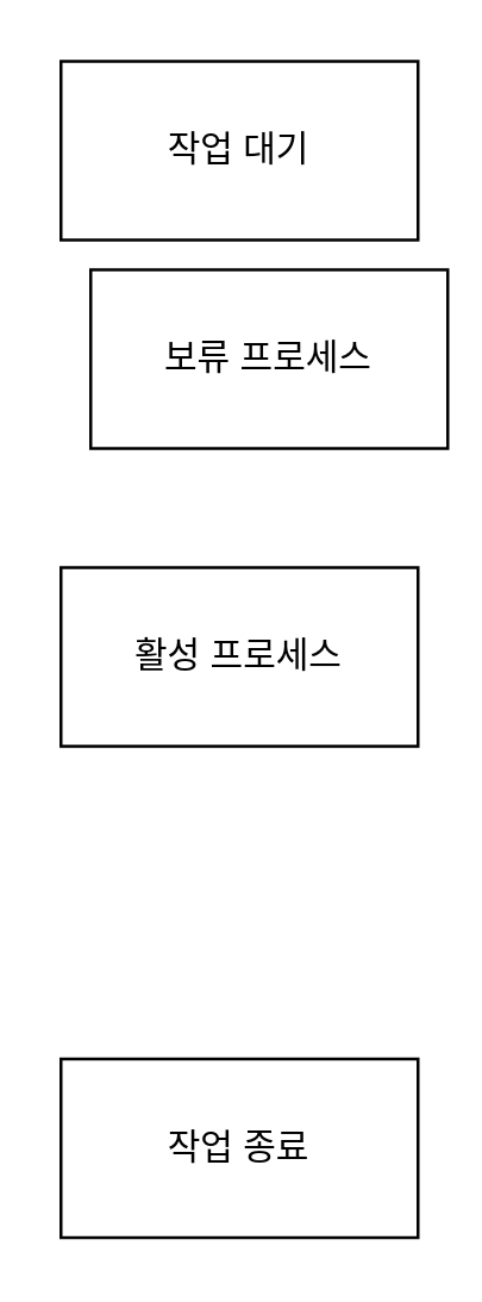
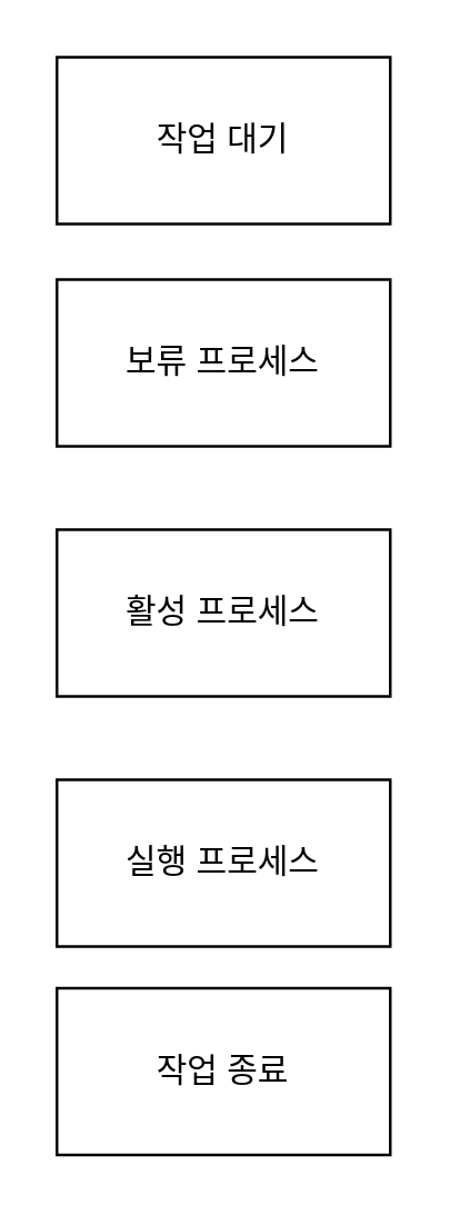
- <mxCell id="3" value="보류 프로세스" style="rounded=0;whiteSpace=wrap;html=1;" vertex="1" parent="1"><mxGeometry x="30" y="90" width="120" height="60" as="geometry" /></mxCell>
+ <mxCell id="3" value="보류 프로세스" style="rounded=0;whiteSpace=wrap;html=1;" vertex="1" parent="1"><mxGeometry x="20" y="100" width="120" height="60" as="geometry" /></mxCell>
+ <mxCell id="5" value="실행 프로세스" style="rounded=0;whiteSpace=wrap;html=1;" vertex="1" parent="1"><mxGeometry x="20" y="280" width="120" height="60" as="geometry" /></mxCell>
